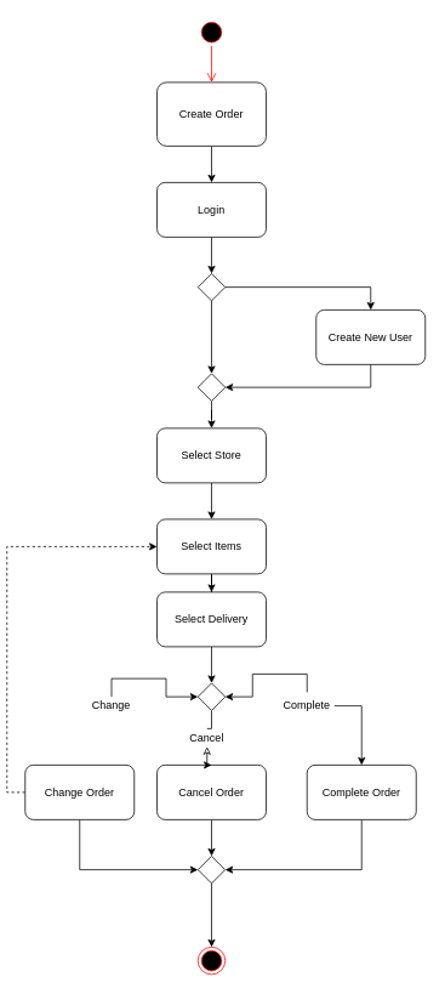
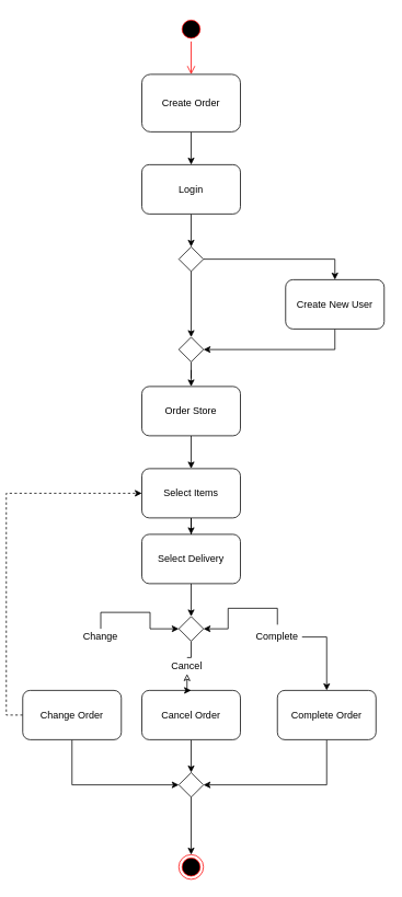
- <mxCell id="17" value="Select Store" style="rounded=1;whiteSpace=wrap;html=1;" parent="1" vertex="1"><mxGeometry x="165" y="470" width="120" height="60" as="geometry" /></mxCell>
+ <mxCell id="17" value="Order Store" style="rounded=1;whiteSpace=wrap;html=1;" parent="1" vertex="1"><mxGeometry x="165" y="470" width="120" height="60" as="geometry" /></mxCell>
